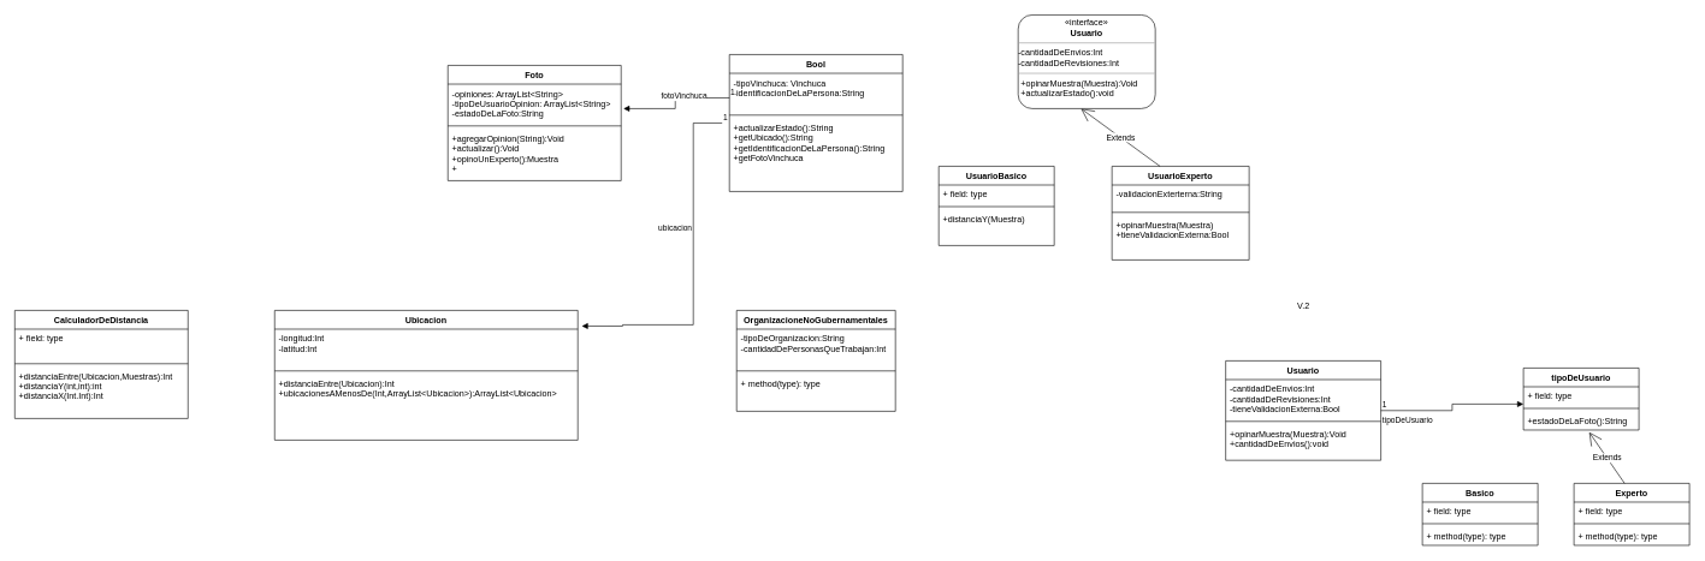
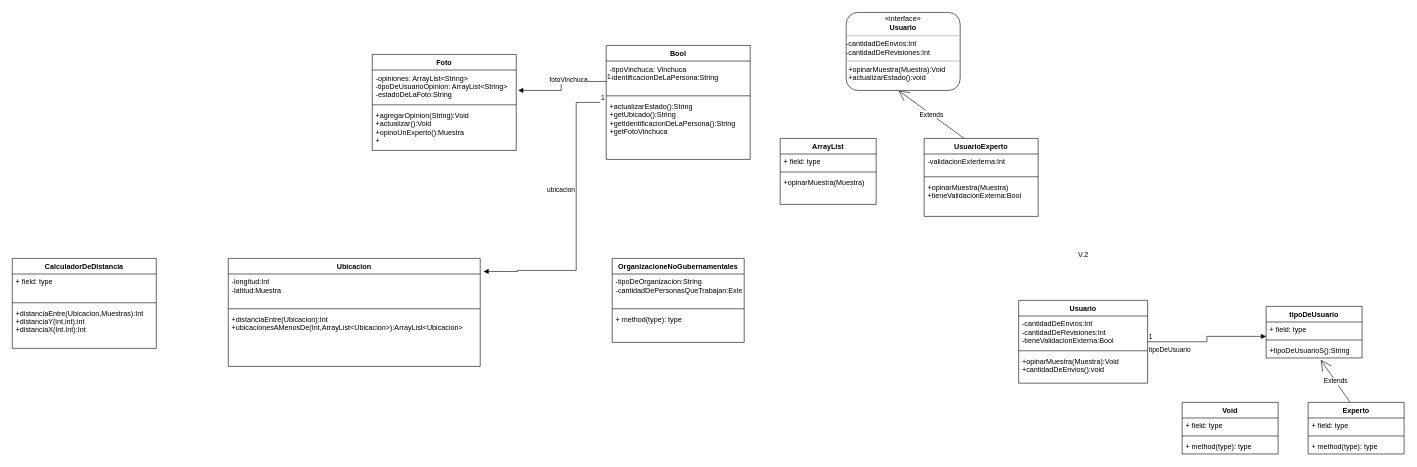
- <mxCell id="6" value="UsuarioBasico" style="swimlane;fontStyle=1;align=center;verticalAlign=top;childLayout=stackLayout;horizontal=1;startSize=26;horizontalStack=0;resizeParent=1;resizeParentMax=0;resizeLast=0;collapsible=1;marginBottom=0;" parent="1" vertex="1"><mxGeometry x="1300" y="230" width="160" height="110" as="geometry" /></mxCell>
+ <mxCell id="6" value="ArrayList" style="swimlane;fontStyle=1;align=center;verticalAlign=top;childLayout=stackLayout;horizontal=1;startSize=26;horizontalStack=0;resizeParent=1;resizeParentMax=0;resizeLast=0;collapsible=1;marginBottom=0;" parent="1" vertex="1"><mxGeometry x="1300" y="230" width="160" height="110" as="geometry" /></mxCell>
- <mxCell id="11" value="-validacionExterterna:String" style="text;strokeColor=none;fillColor=none;align=left;verticalAlign=top;spacingLeft=4;spacingRight=4;overflow=hidden;rotatable=0;points=[[0,0.5],[1,0.5]];portConstraint=eastwest;" parent="10" vertex="1"><mxGeometry y="26" width="190" height="34" as="geometry" /></mxCell>
+ <mxCell id="11" value="-validacionExterterna:Int" style="text;strokeColor=none;fillColor=none;align=left;verticalAlign=top;spacingLeft=4;spacingRight=4;overflow=hidden;rotatable=0;points=[[0,0.5],[1,0.5]];portConstraint=eastwest;" parent="10" vertex="1"><mxGeometry y="26" width="190" height="34" as="geometry" /></mxCell>
- <mxCell id="9" value="+distanciaY(Muestra)" style="text;strokeColor=none;fillColor=none;align=left;verticalAlign=top;spacingLeft=4;spacingRight=4;overflow=hidden;rotatable=0;points=[[0,0.5],[1,0.5]];portConstraint=eastwest;" parent="6" vertex="1"><mxGeometry y="60" width="160" height="50" as="geometry" /></mxCell>
+ <mxCell id="9" value="+opinarMuestra(Muestra)" style="text;strokeColor=none;fillColor=none;align=left;verticalAlign=top;spacingLeft=4;spacingRight=4;overflow=hidden;rotatable=0;points=[[0,0.5],[1,0.5]];portConstraint=eastwest;" parent="6" vertex="1"><mxGeometry y="60" width="160" height="50" as="geometry" /></mxCell>
- <mxCell id="27" value="-longitud:Int&#10;-latitud:Int&#10;" style="text;strokeColor=none;fillColor=none;align=left;verticalAlign=top;spacingLeft=4;spacingRight=4;overflow=hidden;rotatable=0;points=[[0,0.5],[1,0.5]];portConstraint=eastwest;" parent="26" vertex="1"><mxGeometry y="26" width="420" height="54" as="geometry" /></mxCell>
+ <mxCell id="27" value="-longitud:Int&#10;-latitud:Muestra&#10;" style="text;strokeColor=none;fillColor=none;align=left;verticalAlign=top;spacingLeft=4;spacingRight=4;overflow=hidden;rotatable=0;points=[[0,0.5],[1,0.5]];portConstraint=eastwest;" parent="26" vertex="1"><mxGeometry y="26" width="420" height="54" as="geometry" /></mxCell>
- <mxCell id="23" value="-tipoDeOrganizacion:String&#10;-cantidadDePersonasQueTrabajan:Int&#10;" style="text;strokeColor=none;fillColor=none;align=left;verticalAlign=top;spacingLeft=4;spacingRight=4;overflow=hidden;rotatable=0;points=[[0,0.5],[1,0.5]];portConstraint=eastwest;" parent="22" vertex="1"><mxGeometry y="26" width="220" height="54" as="geometry" /></mxCell>
+ <mxCell id="23" value="-tipoDeOrganizacion:String&#10;-cantidadDePersonasQueTrabajan:Extends&#10;" style="text;strokeColor=none;fillColor=none;align=left;verticalAlign=top;spacingLeft=4;spacingRight=4;overflow=hidden;rotatable=0;points=[[0,0.5],[1,0.5]];portConstraint=eastwest;" parent="22" vertex="1"><mxGeometry y="26" width="220" height="54" as="geometry" /></mxCell>
- <mxCell id="46" value="+estadoDeLaFoto():String" style="text;strokeColor=none;fillColor=none;align=left;verticalAlign=top;spacingLeft=4;spacingRight=4;overflow=hidden;rotatable=0;points=[[0,0.5],[1,0.5]];portConstraint=eastwest;" parent="43" vertex="1"><mxGeometry y="60" width="160" height="26" as="geometry" /></mxCell>
+ <mxCell id="46" value="+tipoDeUsuarioS():String" style="text;strokeColor=none;fillColor=none;align=left;verticalAlign=top;spacingLeft=4;spacingRight=4;overflow=hidden;rotatable=0;points=[[0,0.5],[1,0.5]];portConstraint=eastwest;" parent="43" vertex="1"><mxGeometry y="60" width="160" height="26" as="geometry" /></mxCell>
- <mxCell id="47" value="Basico" style="swimlane;fontStyle=1;align=center;verticalAlign=top;childLayout=stackLayout;horizontal=1;startSize=26;horizontalStack=0;resizeParent=1;resizeParentMax=0;resizeLast=0;collapsible=1;marginBottom=0;" parent="1" vertex="1"><mxGeometry x="1970" y="670" width="160" height="86" as="geometry" /></mxCell>
+ <mxCell id="47" value="Void" style="swimlane;fontStyle=1;align=center;verticalAlign=top;childLayout=stackLayout;horizontal=1;startSize=26;horizontalStack=0;resizeParent=1;resizeParentMax=0;resizeLast=0;collapsible=1;marginBottom=0;" parent="1" vertex="1"><mxGeometry x="1970" y="670" width="160" height="86" as="geometry" /></mxCell>
